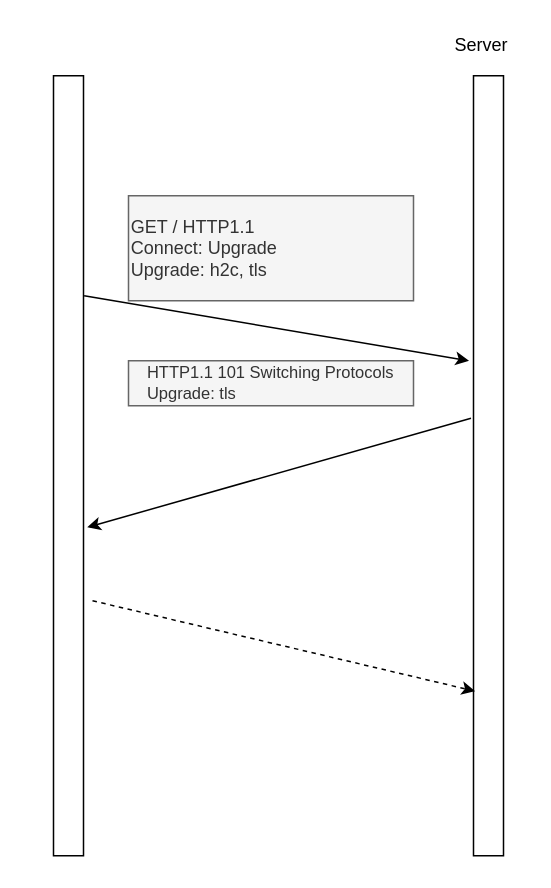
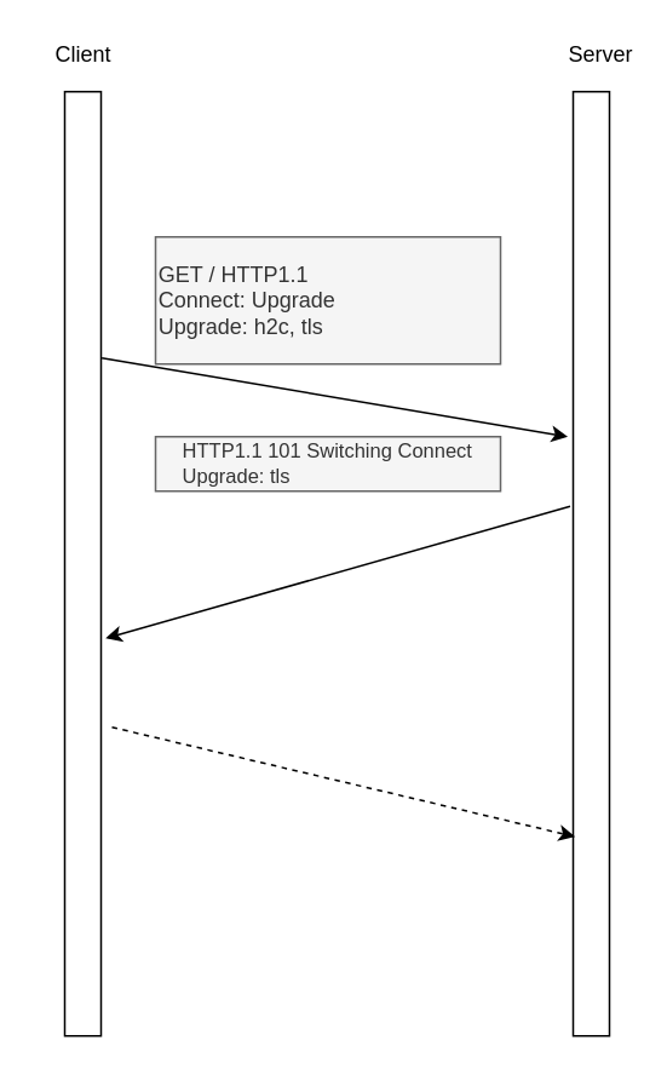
+ <mxCell id="9" value="Client" style="text;html=1;align=center;verticalAlign=middle;resizable=0;points=[];autosize=1;strokeColor=none;fillColor=none;" vertex="1" parent="1"><mxGeometry x="20" y="20" width="50" height="20" as="geometry" /></mxCell>
- <mxCell id="10" value="Server" style="text;html=1;align=center;verticalAlign=middle;resizable=0;points=[];autosize=1;strokeColor=none;fillColor=none;" vertex="1" parent="1"><mxGeometry x="295" y="20" width="50" height="20" as="geometry" /></mxCell>
+ <mxCell id="10" value="Server" style="text;html=1;align=center;verticalAlign=middle;resizable=0;points=[];autosize=1;strokeColor=none;fillColor=none;" vertex="1" parent="1"><mxGeometry x="305" y="20" width="50" height="20" as="geometry" /></mxCell>
- <mxCell id="7" value="&lt;div style=&quot;text-align: left ; font-size: 11px&quot;&gt;&lt;font style=&quot;font-size: 11px&quot;&gt;HTTP1.1 101 Switching Protocols&lt;/font&gt;&lt;/div&gt;&lt;div style=&quot;text-align: left ; font-size: 11px&quot;&gt;&lt;font style=&quot;font-size: 11px&quot;&gt;Upgrade: tls&lt;/font&gt;&lt;/div&gt;" style="text;html=1;align=center;verticalAlign=middle;whiteSpace=wrap;rounded=0;fillColor=#f5f5f5;strokeColor=#666666;fontColor=#333333;" vertex="1" parent="1"><mxGeometry x="85" y="240" width="190" height="30" as="geometry" /></mxCell>
+ <mxCell id="7" value="&lt;div style=&quot;text-align: left ; font-size: 11px&quot;&gt;&lt;font style=&quot;font-size: 11px&quot;&gt;HTTP1.1 101 Switching Connect&lt;/font&gt;&lt;/div&gt;&lt;div style=&quot;text-align: left ; font-size: 11px&quot;&gt;&lt;font style=&quot;font-size: 11px&quot;&gt;Upgrade: tls&lt;/font&gt;&lt;/div&gt;" style="text;html=1;align=center;verticalAlign=middle;whiteSpace=wrap;rounded=0;fillColor=#f5f5f5;strokeColor=#666666;fontColor=#333333;" vertex="1" parent="1"><mxGeometry x="85" y="240" width="190" height="30" as="geometry" /></mxCell>
